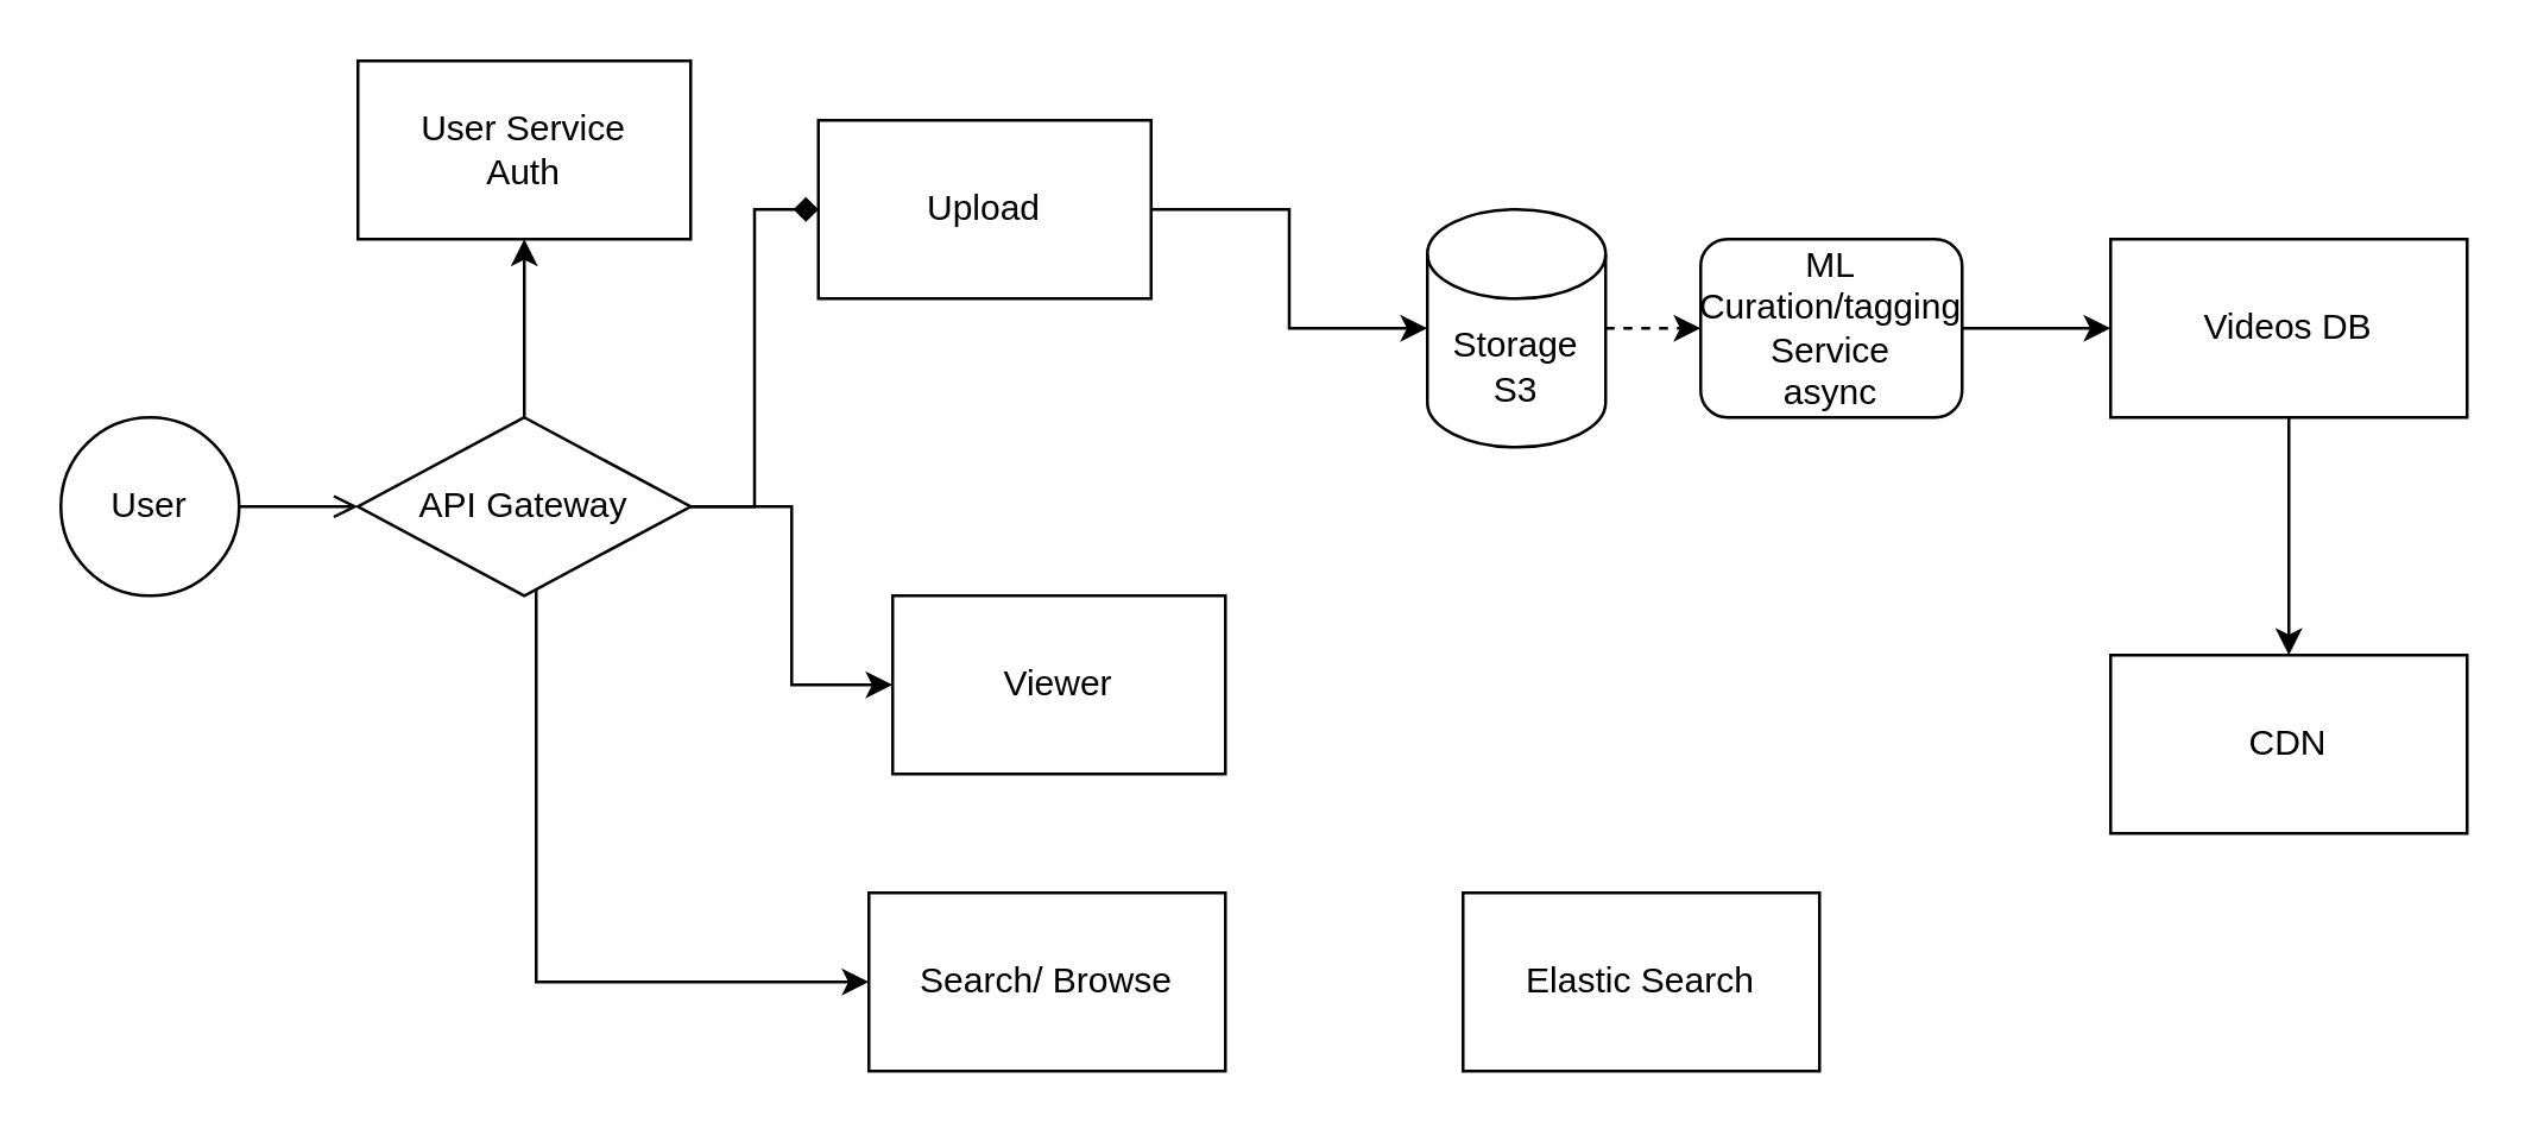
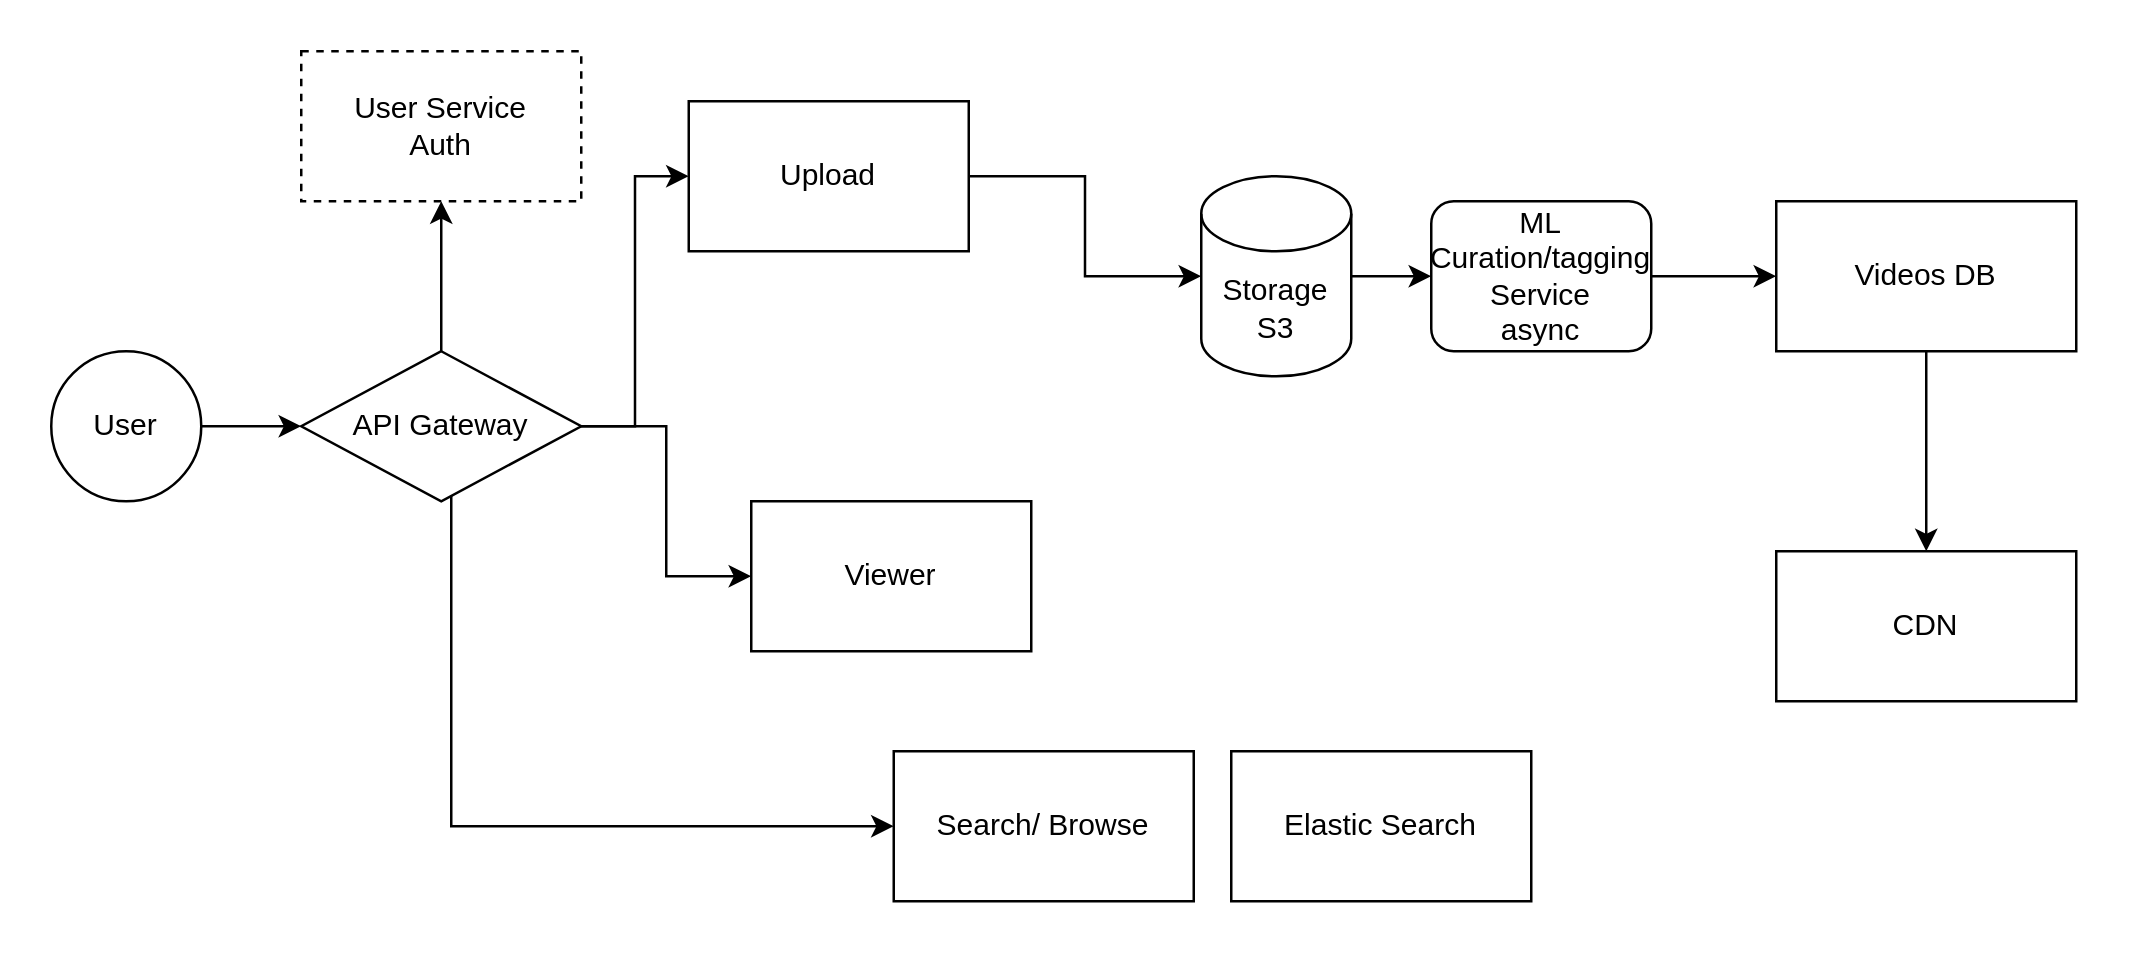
- <mxCell id="10" value="User Service&lt;br&gt;Auth" style="rounded=0;whiteSpace=wrap;html=1;" parent="1" vertex="1"><mxGeometry x="120" y="20" width="112" height="60" as="geometry" /></mxCell>
+ <mxCell id="10" value="User Service&lt;br&gt;Auth" style="rounded=0;whiteSpace=wrap;html=1;dashed=1;" parent="1" vertex="1"><mxGeometry x="120" y="20" width="112" height="60" as="geometry" /></mxCell>
- <mxCell id="6" style="edgeStyle=orthogonalEdgeStyle;rounded=0;orthogonalLoop=1;jettySize=auto;html=1;entryX=0;entryY=0.5;entryDx=0;entryDy=0;endArrow=diamond;" parent="1" source="9" target="3" edge="1"><mxGeometry relative="1" as="geometry" /></mxCell>
+ <mxCell id="6" style="edgeStyle=orthogonalEdgeStyle;rounded=0;orthogonalLoop=1;jettySize=auto;html=1;entryX=0;entryY=0.5;entryDx=0;entryDy=0;" parent="1" source="9" target="3" edge="1"><mxGeometry relative="1" as="geometry" /></mxCell>
- <mxCell id="13" style="edgeStyle=orthogonalEdgeStyle;rounded=0;orthogonalLoop=1;jettySize=auto;html=1;exitX=1;exitY=0.5;exitDx=0;exitDy=0;exitPerimeter=0;entryX=0;entryY=0.5;entryDx=0;entryDy=0;dashed=1;" parent="1" source="14" target="16" edge="1"><mxGeometry relative="1" as="geometry" /></mxCell>
+ <mxCell id="13" style="edgeStyle=orthogonalEdgeStyle;rounded=0;orthogonalLoop=1;jettySize=auto;html=1;exitX=1;exitY=0.5;exitDx=0;exitDy=0;exitPerimeter=0;entryX=0;entryY=0.5;entryDx=0;entryDy=0;" parent="1" source="14" target="16" edge="1"><mxGeometry relative="1" as="geometry" /></mxCell>
- <mxCell id="11" value="" style="edgeStyle=orthogonalEdgeStyle;rounded=0;orthogonalLoop=1;jettySize=auto;html=1;endArrow=open;" parent="1" source="12" target="9" edge="1"><mxGeometry relative="1" as="geometry" /></mxCell>
+ <mxCell id="11" value="" style="edgeStyle=orthogonalEdgeStyle;rounded=0;orthogonalLoop=1;jettySize=auto;html=1;" parent="1" source="12" target="9" edge="1"><mxGeometry relative="1" as="geometry" /></mxCell>
- <mxCell id="20" value="Search/ Browse" style="whiteSpace=wrap;html=1;rounded=0;" parent="1" vertex="1"><mxGeometry x="292" y="300" width="120" height="60" as="geometry" /></mxCell>
+ <mxCell id="20" value="Search/ Browse" style="whiteSpace=wrap;html=1;rounded=0;" parent="1" vertex="1"><mxGeometry x="357" y="300" width="120" height="60" as="geometry" /></mxCell>
